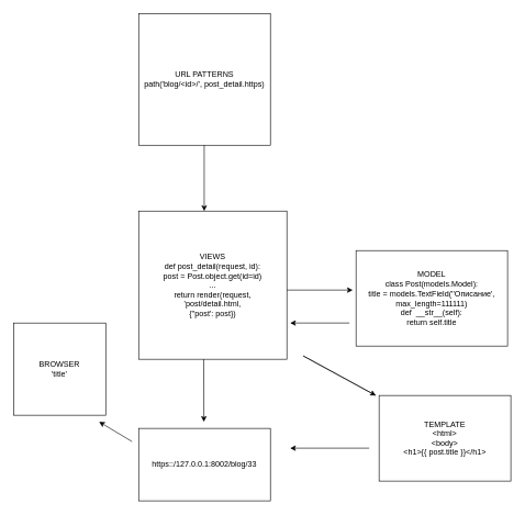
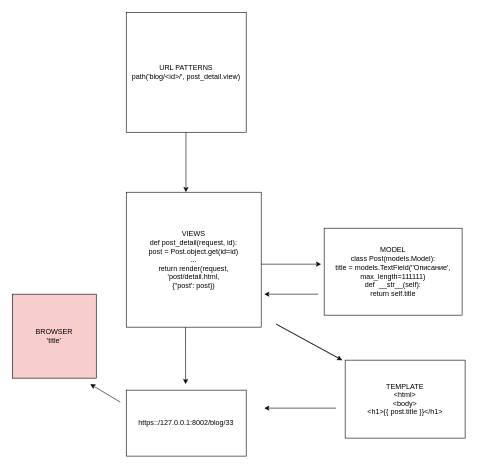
- <mxCell id="2" value="URL PATTERNS&lt;br&gt;path('blog/&amp;lt;id&amp;gt;/', post_detail.https)" style="whiteSpace=wrap;html=1;aspect=fixed;" vertex="1" parent="1"><mxGeometry x="210" y="20" width="200" height="200" as="geometry" /></mxCell>
+ <mxCell id="2" value="URL PATTERNS&lt;br&gt;path('blog/&amp;lt;id&amp;gt;/', post_detail.view)" style="whiteSpace=wrap;html=1;aspect=fixed;" vertex="1" parent="1"><mxGeometry x="210" y="20" width="200" height="200" as="geometry" /></mxCell>
- <mxCell id="14" value="BROWSER&lt;br&gt;'title'&lt;br&gt;" style="whiteSpace=wrap;html=1;aspect=fixed;" vertex="1" parent="1"><mxGeometry x="20" y="490" width="140" height="140" as="geometry" /></mxCell>
+ <mxCell id="14" value="BROWSER&lt;br&gt;'title'&lt;br&gt;" style="whiteSpace=wrap;html=1;aspect=fixed;fillColor=#f8cecc;" vertex="1" parent="1"><mxGeometry x="20" y="490" width="140" height="140" as="geometry" /></mxCell>
